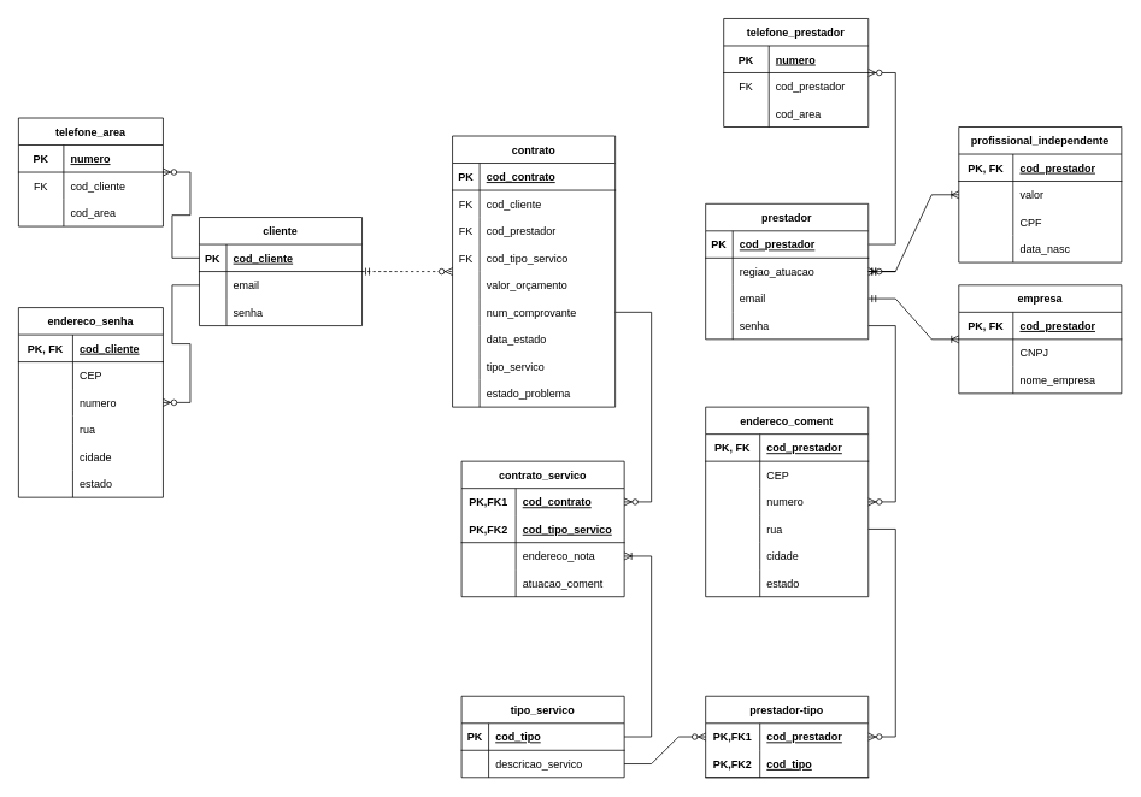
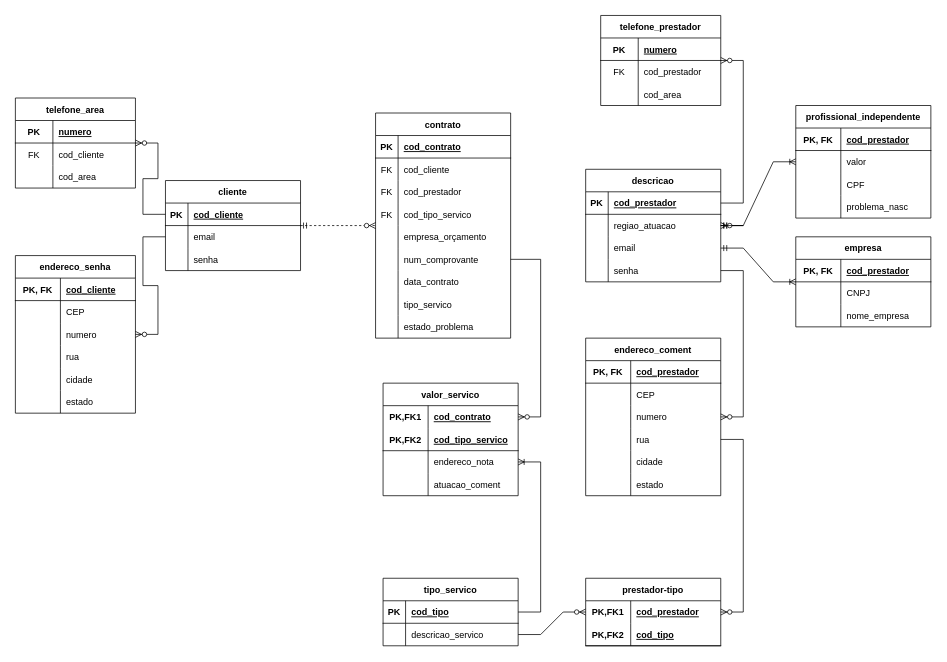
- <mxCell id="69" value="prestador" style="shape=table;startSize=30;container=1;collapsible=1;childLayout=tableLayout;fixedRows=1;rowLines=0;fontStyle=1;align=center;resizeLast=1;" parent="1" vertex="1"><mxGeometry x="780" y="225" width="180" height="150" as="geometry" /></mxCell>
+ <mxCell id="69" value="descricao" style="shape=table;startSize=30;container=1;collapsible=1;childLayout=tableLayout;fixedRows=1;rowLines=0;fontStyle=1;align=center;resizeLast=1;" parent="1" vertex="1"><mxGeometry x="780" y="225" width="180" height="150" as="geometry" /></mxCell>
- <mxCell id="130" value="data_nasc" style="shape=partialRectangle;connectable=0;fillColor=none;top=0;left=0;bottom=0;right=0;align=left;spacingLeft=6;overflow=hidden;" parent="128" vertex="1"><mxGeometry x="60" width="120" height="30" as="geometry"><mxRectangle width="120" height="30" as="alternateBounds" /></mxGeometry></mxCell>
+ <mxCell id="130" value="problema_nasc" style="shape=partialRectangle;connectable=0;fillColor=none;top=0;left=0;bottom=0;right=0;align=left;spacingLeft=6;overflow=hidden;" parent="128" vertex="1"><mxGeometry x="60" width="120" height="30" as="geometry"><mxRectangle width="120" height="30" as="alternateBounds" /></mxGeometry></mxCell>
- <mxCell id="56" value="valor_orçamento" style="shape=partialRectangle;connectable=0;fillColor=none;top=0;left=0;bottom=0;right=0;align=left;spacingLeft=6;overflow=hidden;" parent="54" vertex="1"><mxGeometry x="30" width="150" height="30" as="geometry"><mxRectangle width="150" height="30" as="alternateBounds" /></mxGeometry></mxCell>
+ <mxCell id="56" value="empresa_orçamento" style="shape=partialRectangle;connectable=0;fillColor=none;top=0;left=0;bottom=0;right=0;align=left;spacingLeft=6;overflow=hidden;" parent="54" vertex="1"><mxGeometry x="30" width="150" height="30" as="geometry"><mxRectangle width="150" height="30" as="alternateBounds" /></mxGeometry></mxCell>
- <mxCell id="62" value="data_estado" style="shape=partialRectangle;connectable=0;fillColor=none;top=0;left=0;bottom=0;right=0;align=left;spacingLeft=6;overflow=hidden;" parent="60" vertex="1"><mxGeometry x="30" width="150" height="30" as="geometry"><mxRectangle width="150" height="30" as="alternateBounds" /></mxGeometry></mxCell>
+ <mxCell id="62" value="data_contrato" style="shape=partialRectangle;connectable=0;fillColor=none;top=0;left=0;bottom=0;right=0;align=left;spacingLeft=6;overflow=hidden;" parent="60" vertex="1"><mxGeometry x="30" width="150" height="30" as="geometry"><mxRectangle width="150" height="30" as="alternateBounds" /></mxGeometry></mxCell>
- <mxCell id="141" value="contrato_servico" style="shape=table;startSize=30;container=1;collapsible=1;childLayout=tableLayout;fixedRows=1;rowLines=0;fontStyle=1;align=center;resizeLast=1;" parent="1" vertex="1"><mxGeometry x="510" y="510" width="180" height="150" as="geometry" /></mxCell>
+ <mxCell id="141" value="valor_servico" style="shape=table;startSize=30;container=1;collapsible=1;childLayout=tableLayout;fixedRows=1;rowLines=0;fontStyle=1;align=center;resizeLast=1;" parent="1" vertex="1"><mxGeometry x="510" y="510" width="180" height="150" as="geometry" /></mxCell>
